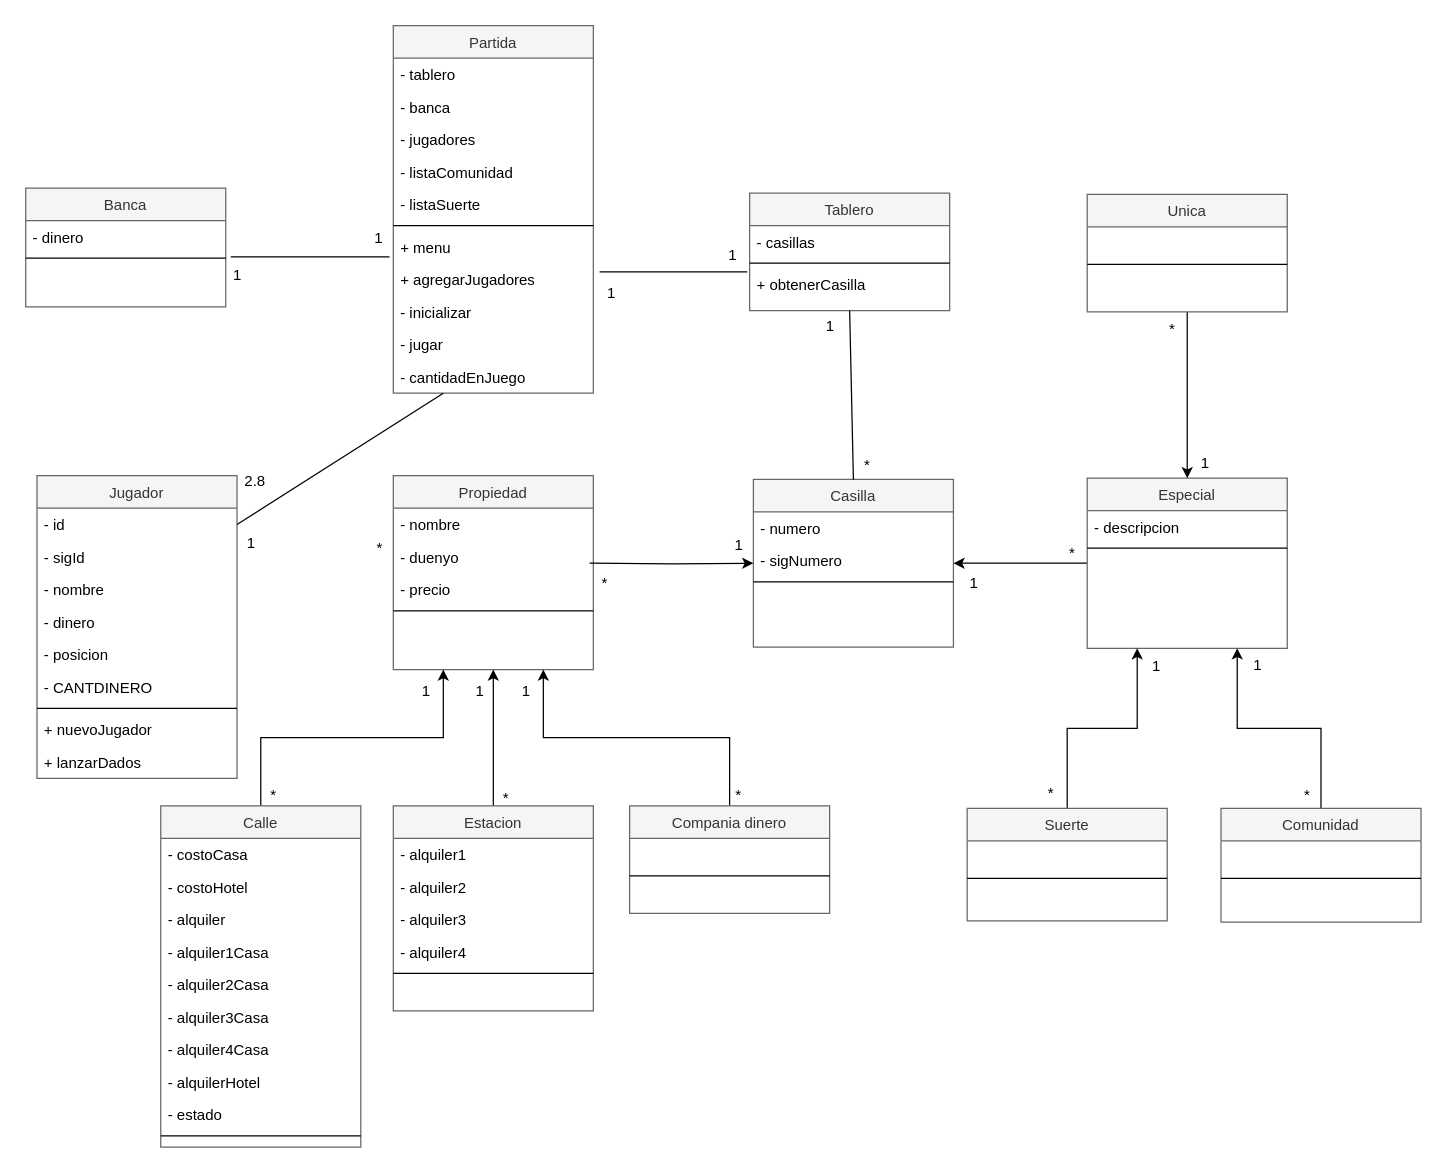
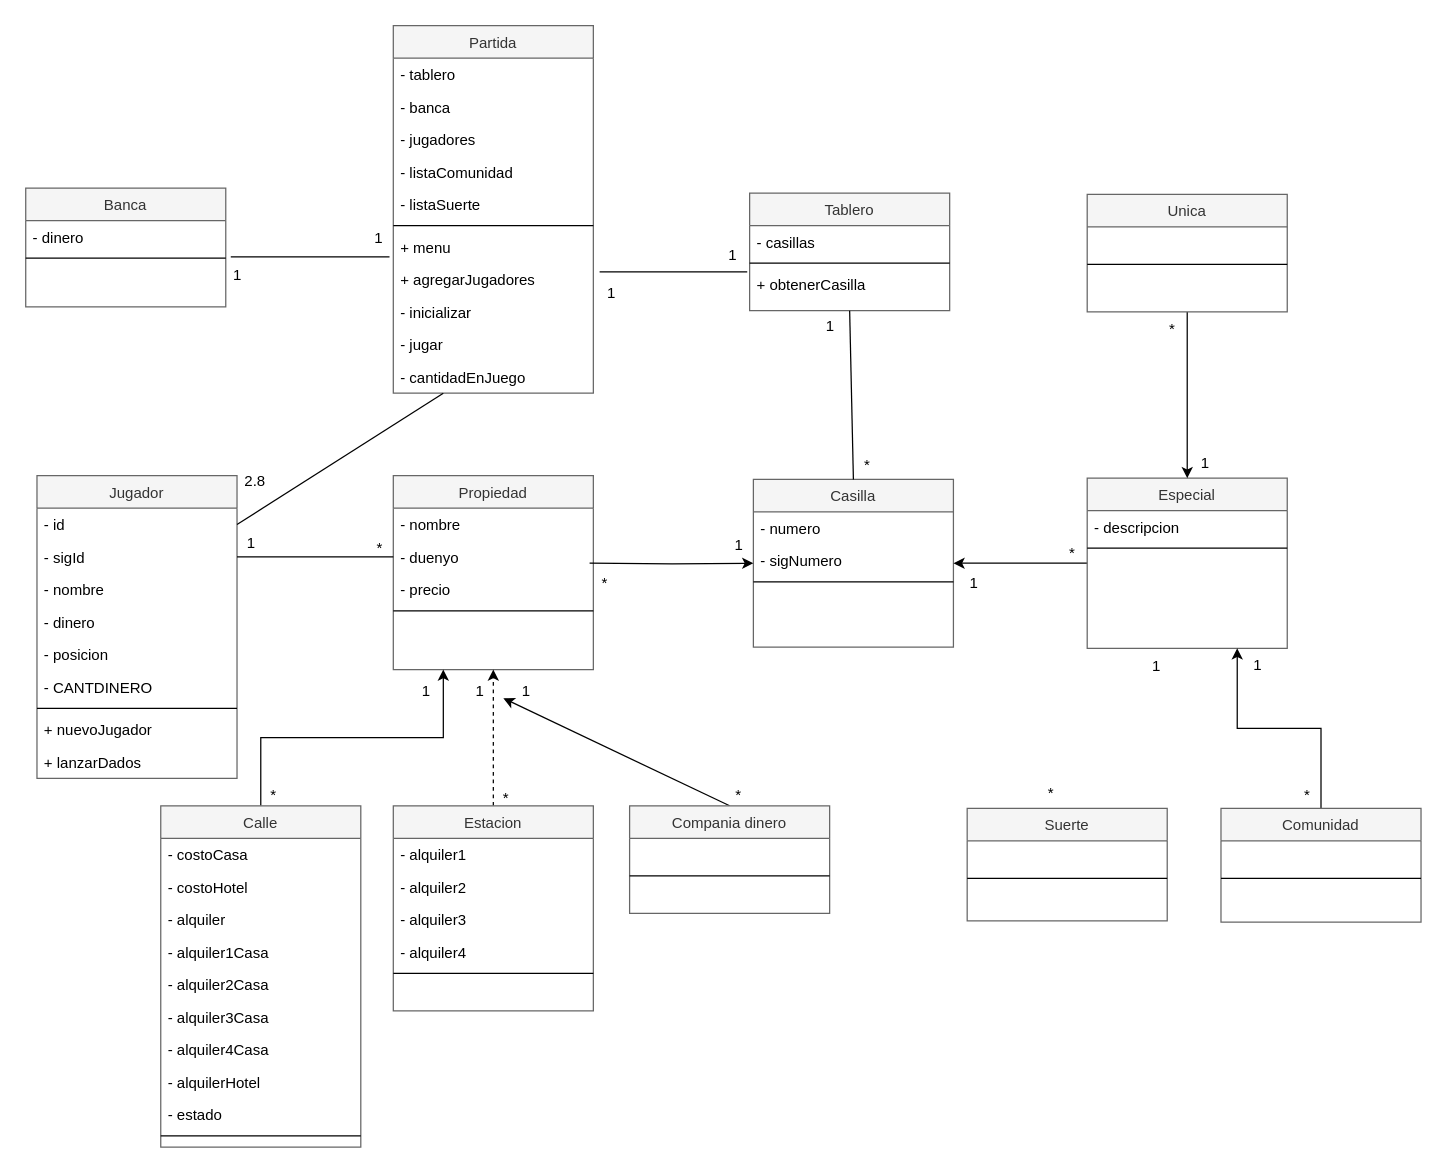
+ <mxCell id="53" value="" style="endArrow=none;html=1;rounded=0;entryX=0;entryY=0.5;entryDx=0;entryDy=0;exitX=1;exitY=0.5;exitDx=0;exitDy=0;" parent="1" source="44" target="4" edge="1"><mxGeometry width="50" height="50" relative="1" as="geometry"><mxPoint x="484" y="655" as="sourcePoint" /><mxPoint x="534" y="605" as="targetPoint" /></mxGeometry></mxCell>
- <mxCell id="60" style="edgeStyle=orthogonalEdgeStyle;rounded=0;orthogonalLoop=1;jettySize=auto;html=1;exitX=0.5;exitY=0;exitDx=0;exitDy=0;entryX=0.25;entryY=1;entryDx=0;entryDy=0;" parent="1" source="61" target="56" edge="1"><mxGeometry relative="1" as="geometry" /></mxCell>
- <mxCell id="20" style="edgeStyle=orthogonalEdgeStyle;rounded=0;orthogonalLoop=1;jettySize=auto;html=1;exitX=0.5;exitY=0;exitDx=0;exitDy=0;entryX=0.75;entryY=1;entryDx=0;entryDy=0;" parent="1" source="21" target="2" edge="1"><mxGeometry relative="1" as="geometry" /></mxCell>
+ <mxCell id="20" style="edgeStyle=orthogonalEdgeStyle;rounded=0;orthogonalLoop=1;jettySize=auto;html=1;exitX=0.5;exitY=0;exitDx=0;exitDy=0;" parent="1" source="21" target="105" edge="1"><mxGeometry relative="1" as="geometry" /></mxCell>
- <mxCell id="29" style="edgeStyle=orthogonalEdgeStyle;rounded=0;orthogonalLoop=1;jettySize=auto;html=1;exitX=0.5;exitY=0;exitDx=0;exitDy=0;entryX=0.5;entryY=1;entryDx=0;entryDy=0;" parent="1" source="30" target="2" edge="1"><mxGeometry relative="1" as="geometry" /></mxCell>
+ <mxCell id="29" style="edgeStyle=orthogonalEdgeStyle;rounded=0;orthogonalLoop=1;jettySize=auto;html=1;exitX=0.5;exitY=0;exitDx=0;exitDy=0;entryX=0.5;entryY=1;entryDx=0;entryDy=0;dashed=1;" parent="1" source="30" target="2" edge="1"><mxGeometry relative="1" as="geometry" /></mxCell>
